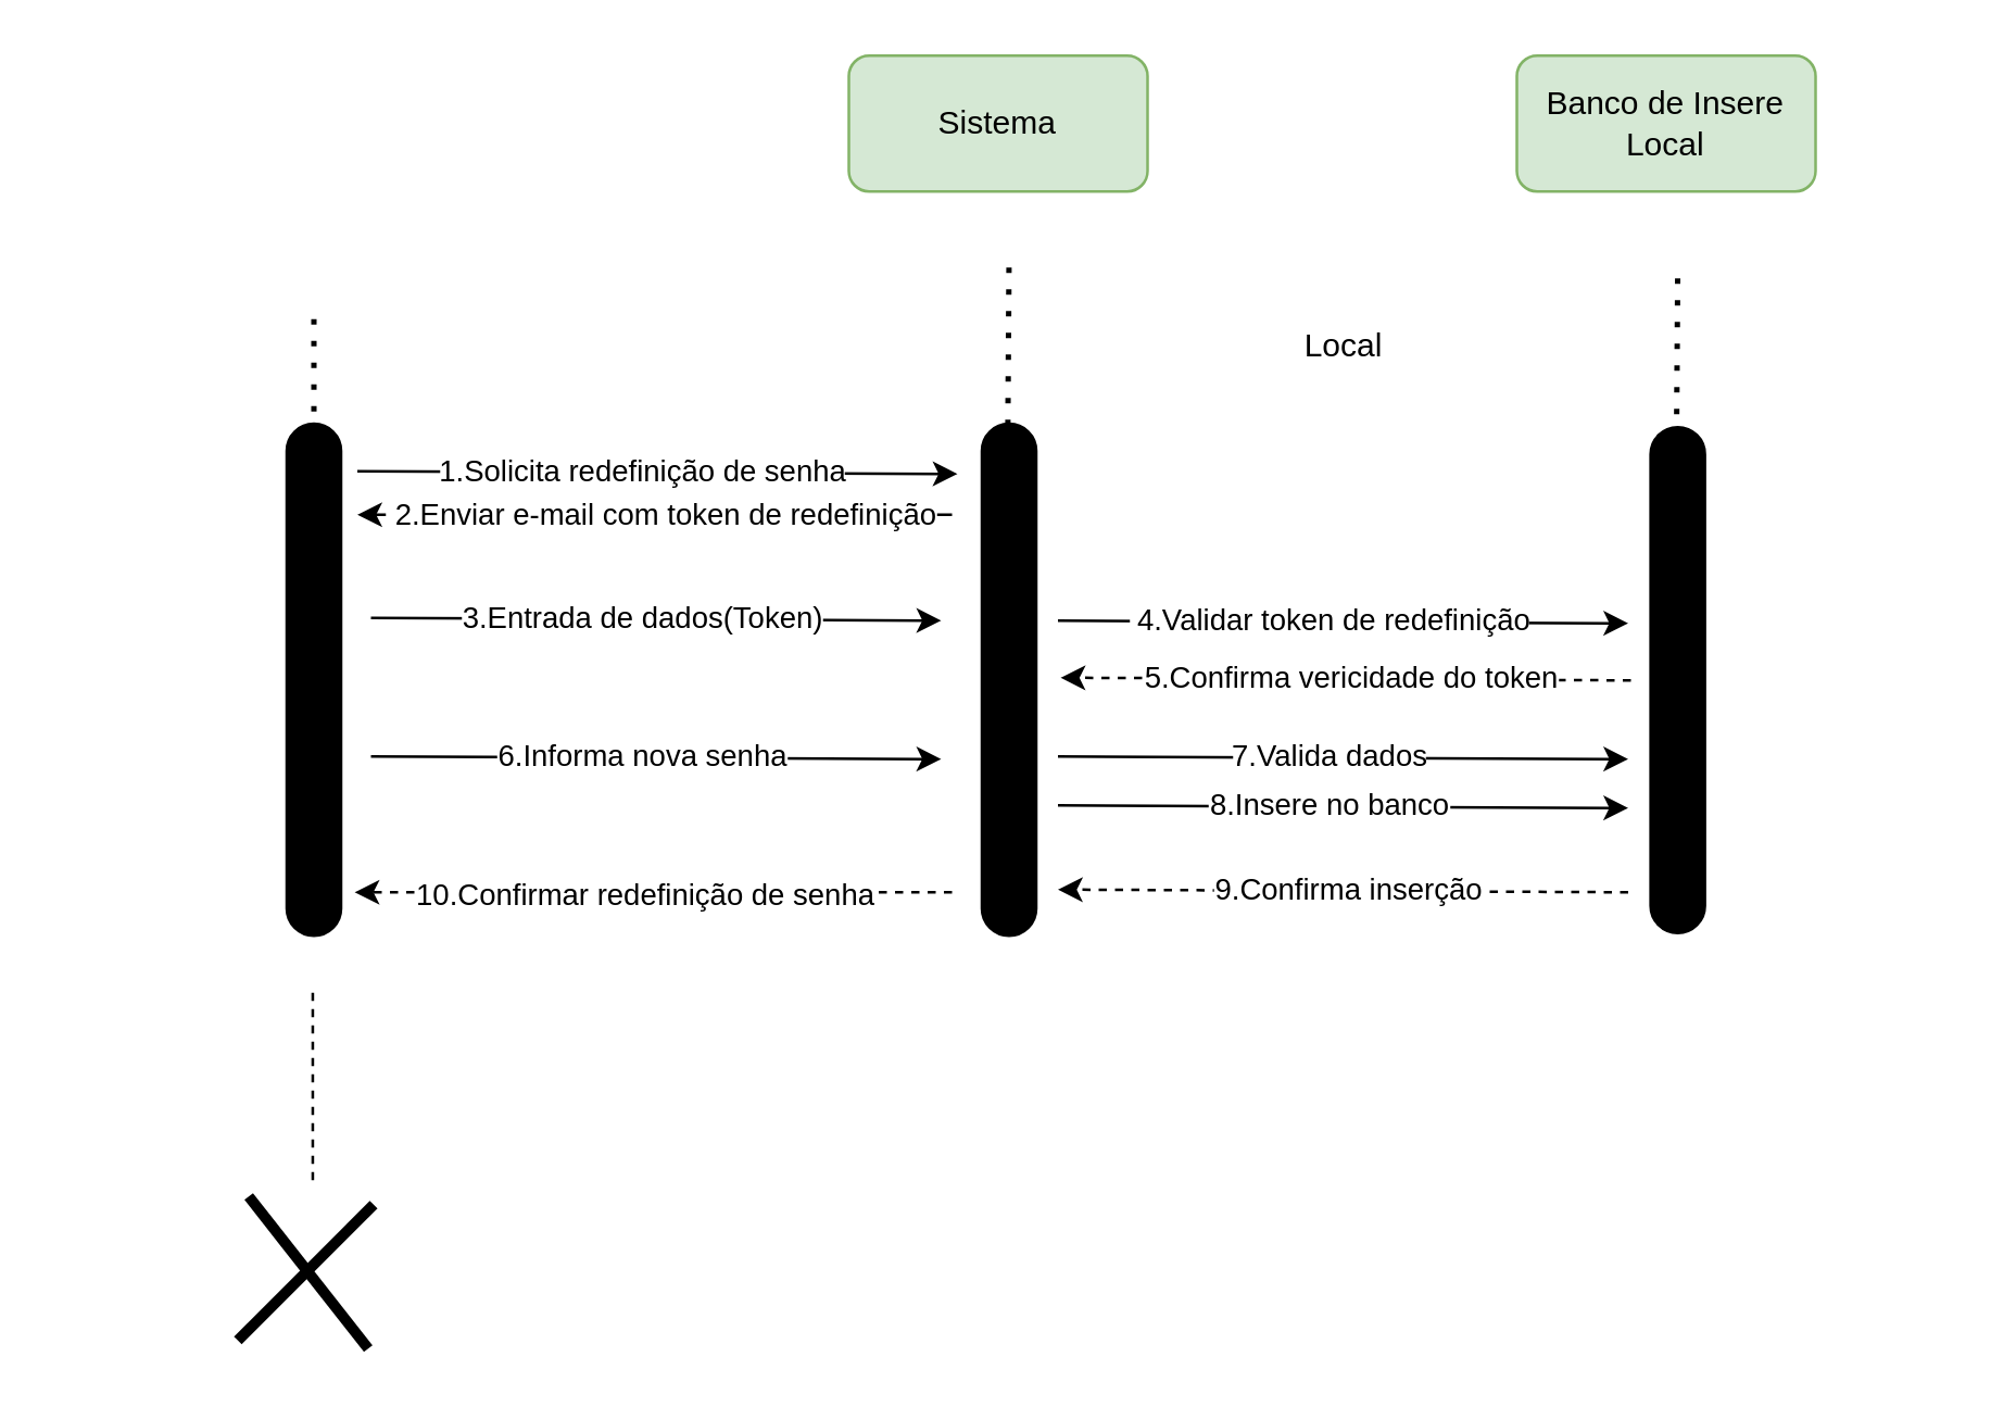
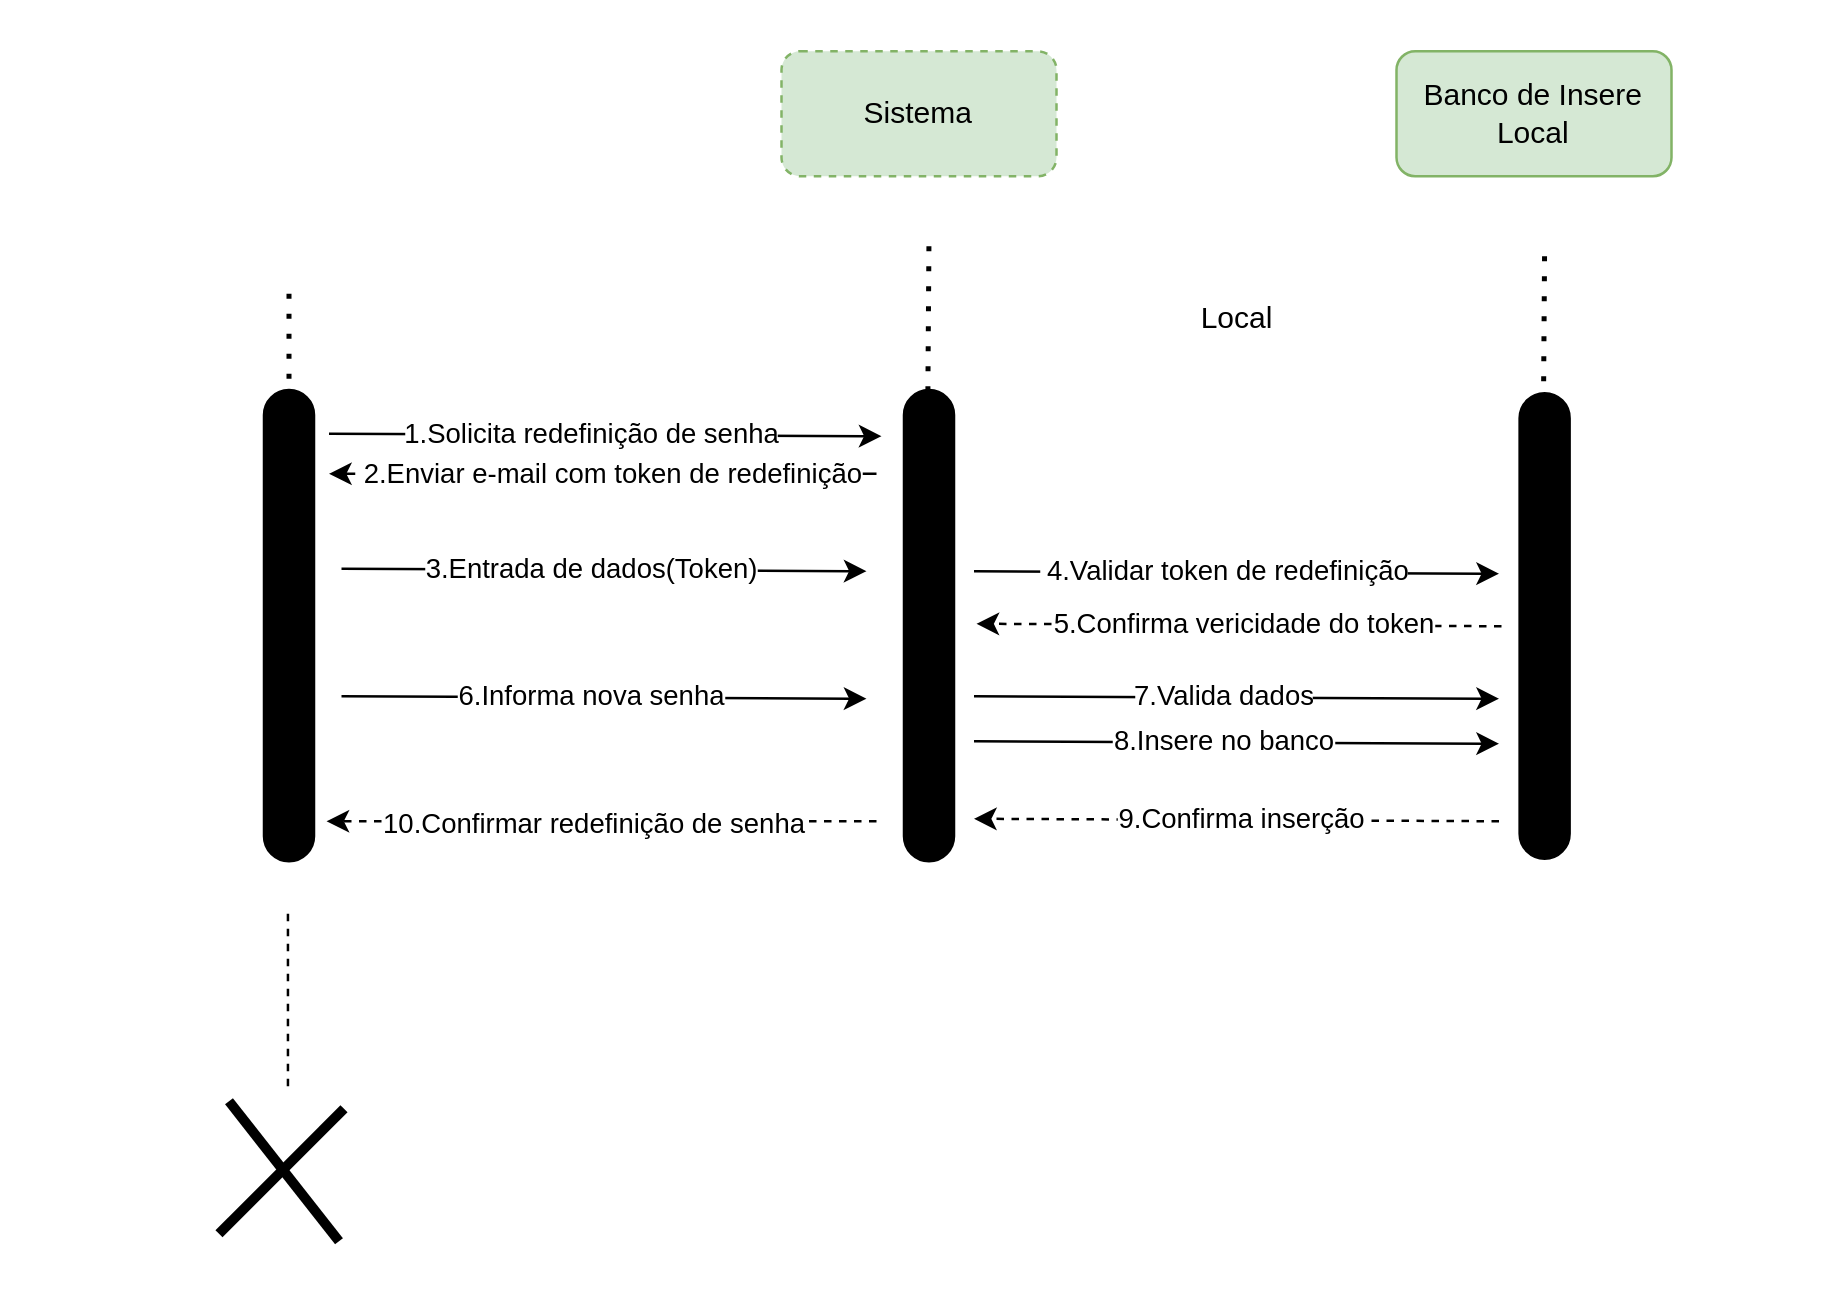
- <mxCell id="2" value="Sistema" style="rounded=1;whiteSpace=wrap;html=1;fillColor=#d5e8d4;strokeColor=#82b366;" parent="1" vertex="1"><mxGeometry x="312" y="20" width="110" height="50" as="geometry" /></mxCell>
+ <mxCell id="2" value="Sistema" style="rounded=1;whiteSpace=wrap;html=1;fillColor=#d5e8d4;strokeColor=#82b366;dashed=1;" parent="1" vertex="1"><mxGeometry x="312" y="20" width="110" height="50" as="geometry" /></mxCell>
